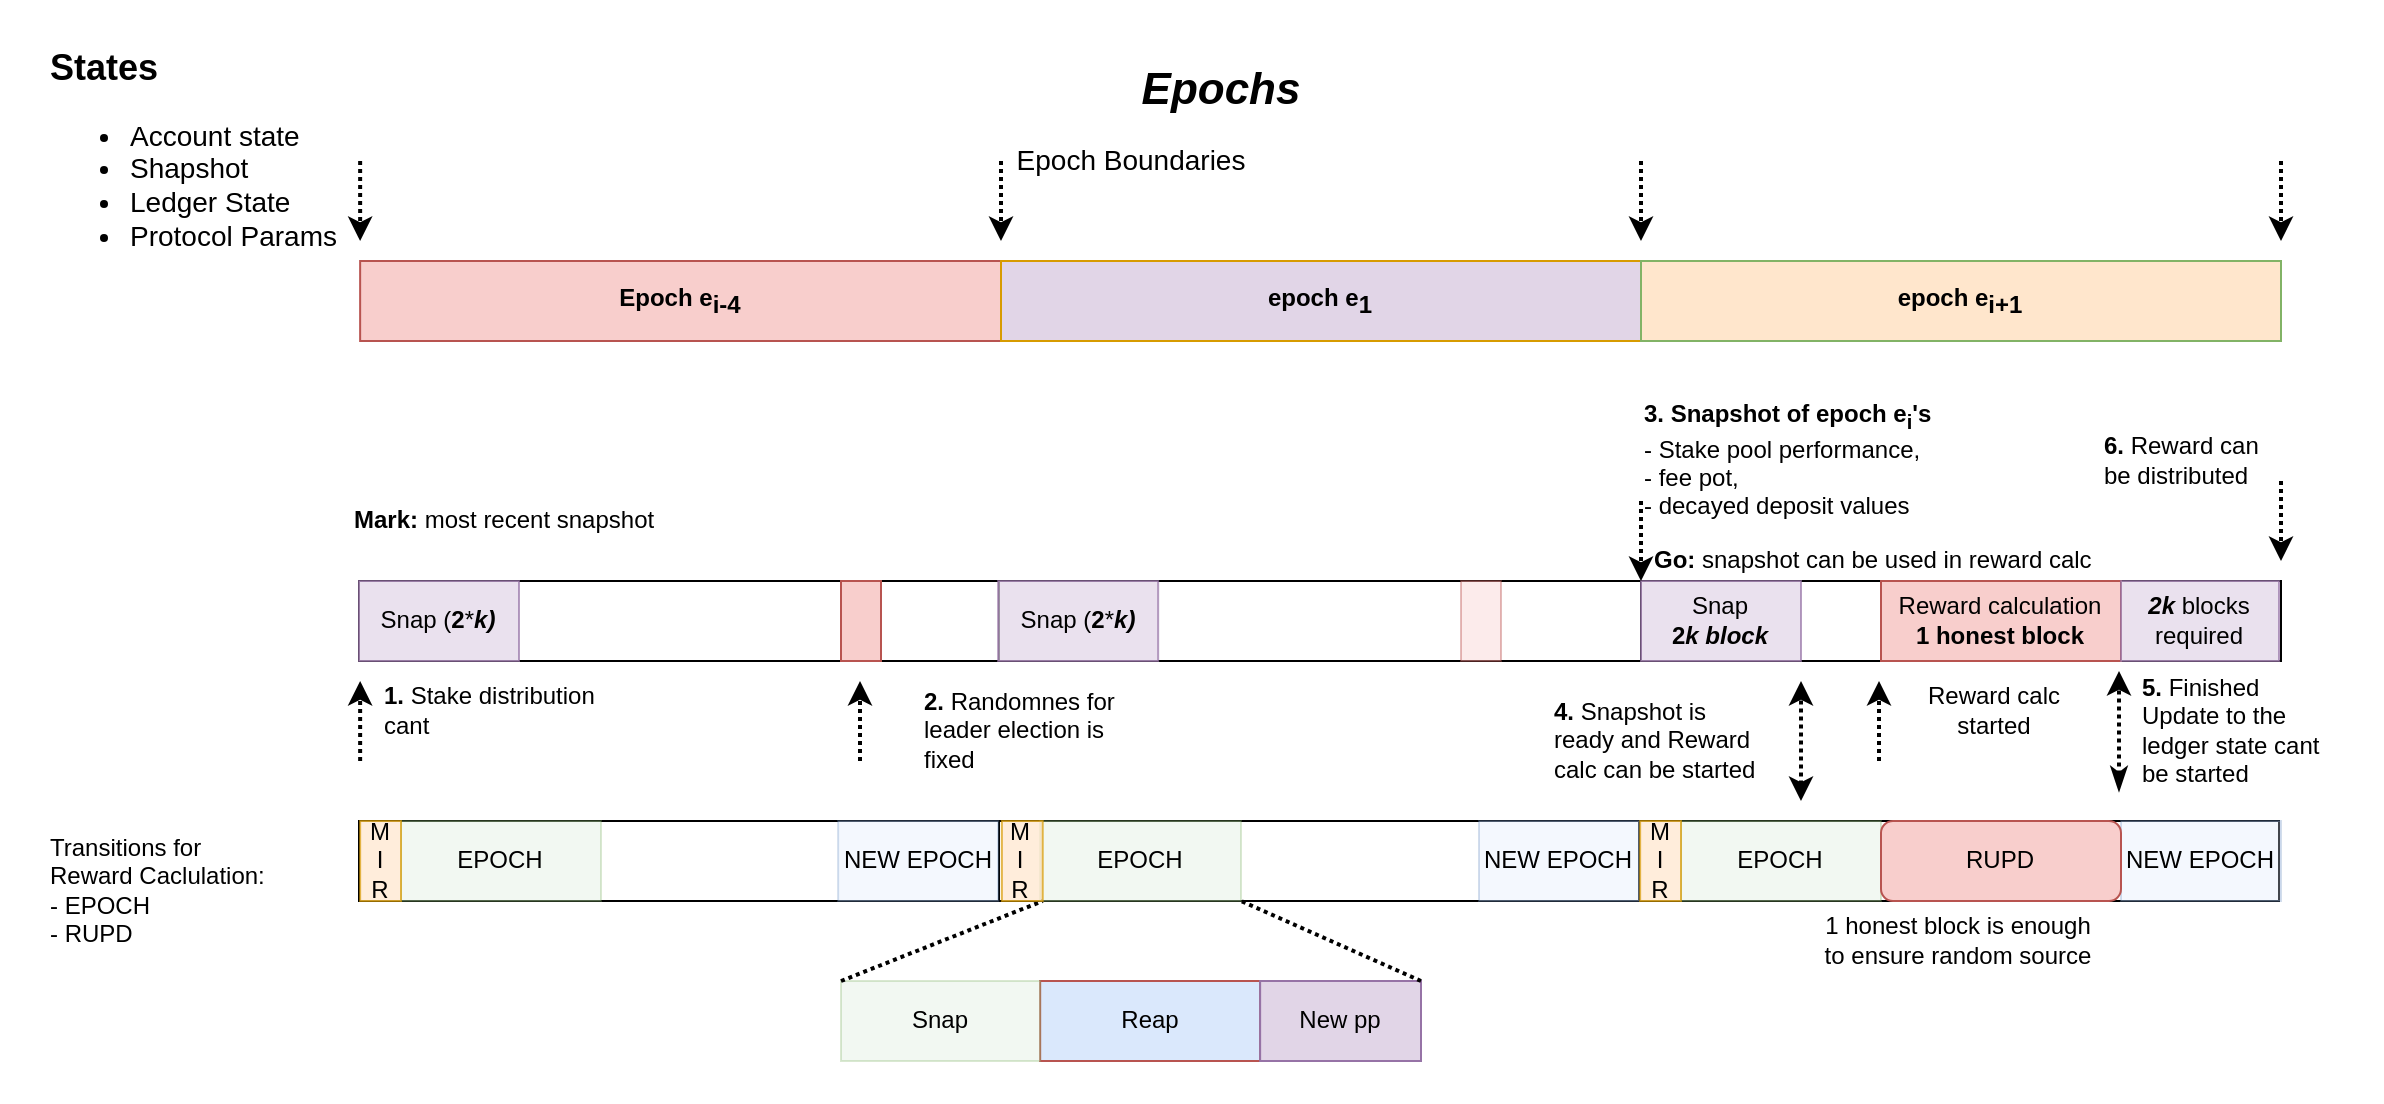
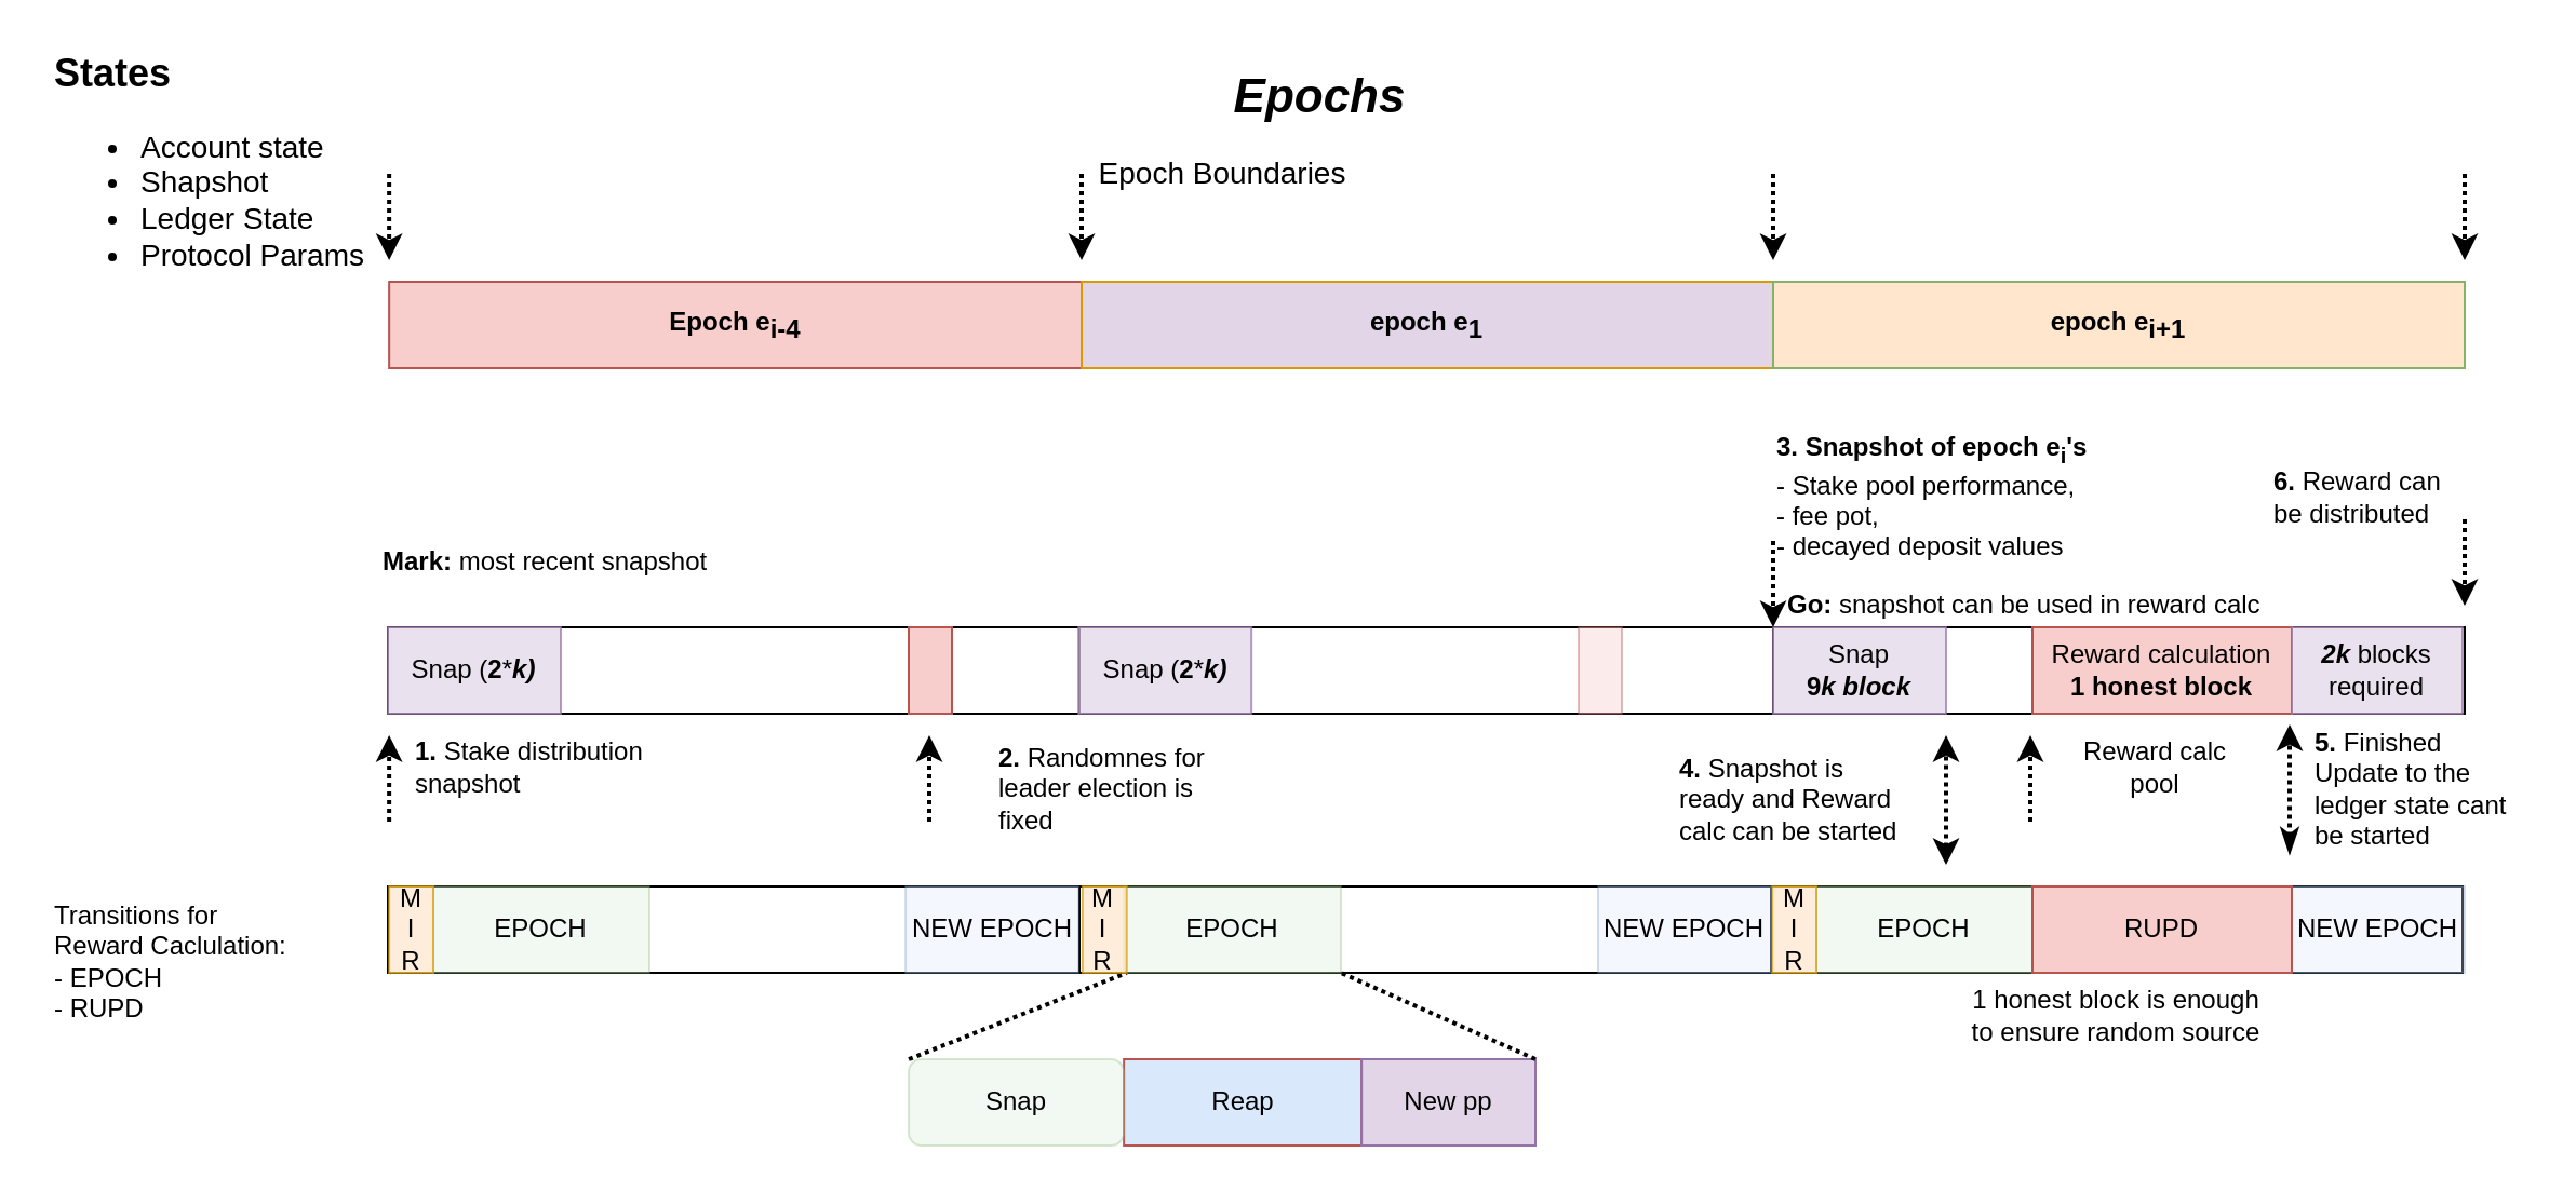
- <mxCell id="27" value="Snap &lt;br&gt;&lt;b&gt;2&lt;/b&gt;&lt;b&gt;&lt;i&gt;k block&lt;/i&gt;&lt;/b&gt;" style="rounded=0;whiteSpace=wrap;html=1;fillColor=#e1d5e7;strokeColor=#9673a6;opacity=70;" vertex="1" parent="1"><mxGeometry x="820" y="290" width="80" height="40" as="geometry" /></mxCell>
+ <mxCell id="27" value="Snap &lt;br&gt;&lt;b&gt;9&lt;/b&gt;&lt;b&gt;&lt;i&gt;k block&lt;/i&gt;&lt;/b&gt;" style="rounded=0;whiteSpace=wrap;html=1;fillColor=#e1d5e7;strokeColor=#9673a6;opacity=70;" vertex="1" parent="1"><mxGeometry x="820" y="290" width="80" height="40" as="geometry" /></mxCell>
- <mxCell id="24" value="&lt;b&gt;1. &lt;/b&gt;Stake distribution cant" style="text;html=1;strokeColor=none;fillColor=none;align=left;verticalAlign=middle;whiteSpace=wrap;rounded=0;fontSize=12;opacity=30;" vertex="1" parent="1"><mxGeometry x="190" y="330" width="110" height="50" as="geometry" /></mxCell>
+ <mxCell id="24" value="&lt;b&gt;1. &lt;/b&gt;Stake distribution snapshot" style="text;html=1;strokeColor=none;fillColor=none;align=left;verticalAlign=middle;whiteSpace=wrap;rounded=0;fontSize=12;opacity=30;" vertex="1" parent="1"><mxGeometry x="190" y="330" width="110" height="50" as="geometry" /></mxCell>
- <mxCell id="57" value="Reward calc started" style="text;html=1;strokeColor=none;fillColor=none;align=center;verticalAlign=middle;whiteSpace=wrap;rounded=0;fontSize=12;opacity=70;" vertex="1" parent="1"><mxGeometry x="960" y="342.5" width="73.79" height="25" as="geometry" /></mxCell>
+ <mxCell id="57" value="Reward calc pool" style="text;html=1;strokeColor=none;fillColor=none;align=center;verticalAlign=middle;whiteSpace=wrap;rounded=0;fontSize=12;opacity=70;" vertex="1" parent="1"><mxGeometry x="960" y="342.5" width="73.79" height="25" as="geometry" /></mxCell>
- <mxCell id="55" value="RUPD" style="whiteSpace=wrap;html=1;fillColor=#f8cecc;strokeColor=#b85450;rounded=1;" vertex="1" parent="1"><mxGeometry x="940" y="410" width="120" height="40" as="geometry" /></mxCell>
+ <mxCell id="55" value="RUPD" style="rounded=0;whiteSpace=wrap;html=1;fillColor=#f8cecc;strokeColor=#b85450;" vertex="1" parent="1"><mxGeometry x="940" y="410" width="120" height="40" as="geometry" /></mxCell>
- <mxCell id="16" value="Snap" style="rounded=0;whiteSpace=wrap;html=1;fillColor=#d5e8d4;strokeColor=#82b366;opacity=30;" vertex="1" parent="1"><mxGeometry x="420" y="490" width="99.57" height="40" as="geometry" /></mxCell>
+ <mxCell id="16" value="Snap" style="whiteSpace=wrap;html=1;fillColor=#d5e8d4;strokeColor=#82b366;opacity=30;rounded=1;" vertex="1" parent="1"><mxGeometry x="420" y="490" width="99.57" height="40" as="geometry" /></mxCell>
